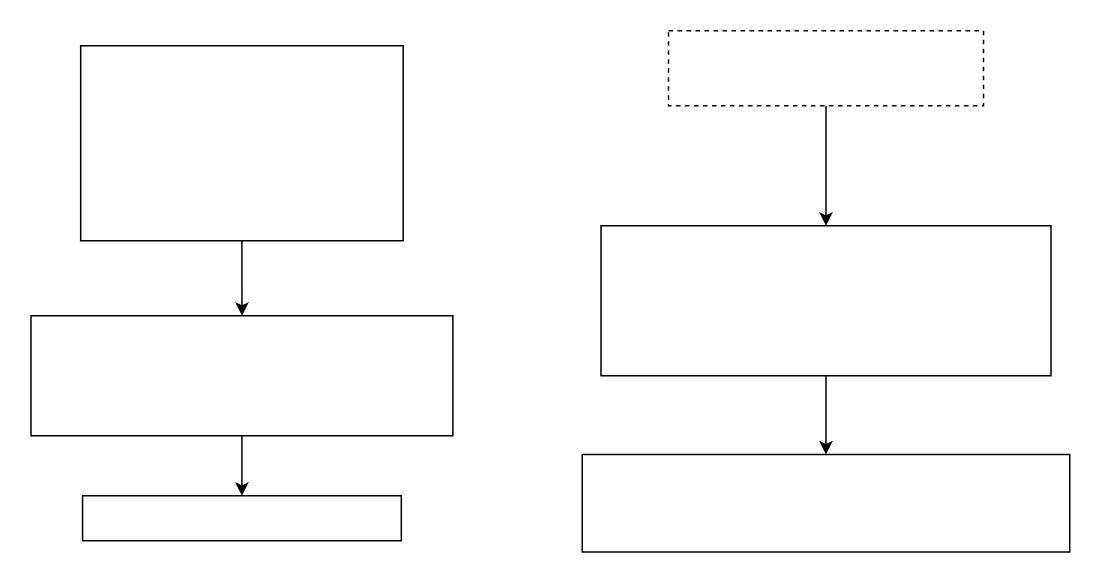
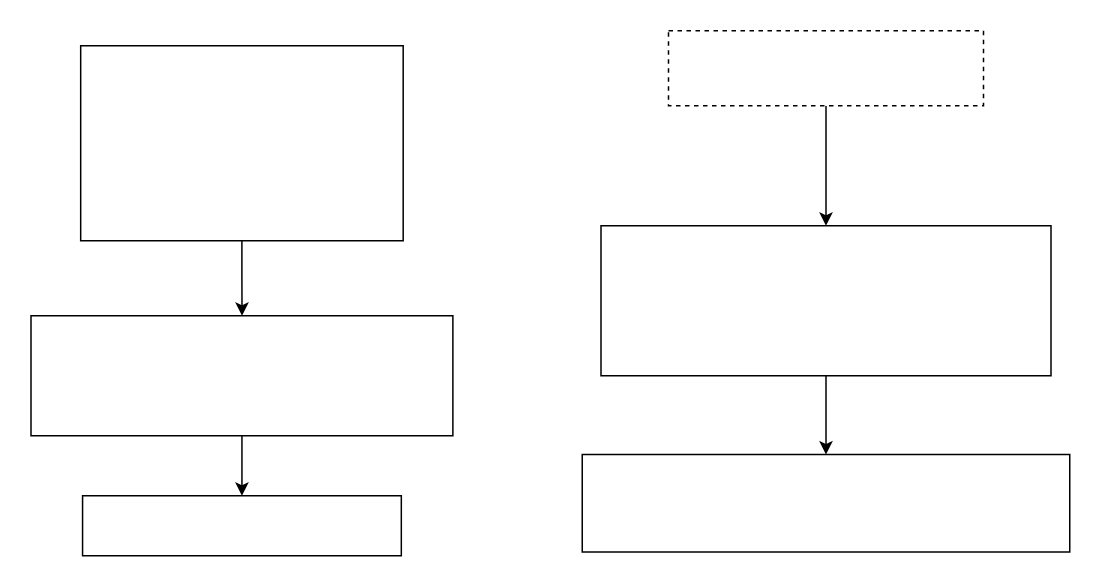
- <mxCell id="6" value="用户A 将 用户B 邀请入组织" style="rounded=0;whiteSpace=wrap;html=1;fontColor=#FFFFFF;" parent="1" vertex="1"><mxGeometry x="54.38" y="330" width="212.5" height="30" as="geometry" /></mxCell>
+ <mxCell id="6" value="用户A 将 用户B 邀请入组织" style="rounded=0;whiteSpace=wrap;html=1;fontColor=#FFFFFF;" parent="1" vertex="1"><mxGeometry x="54.38" y="330" width="212.5" height="40" as="geometry" /></mxCell>
